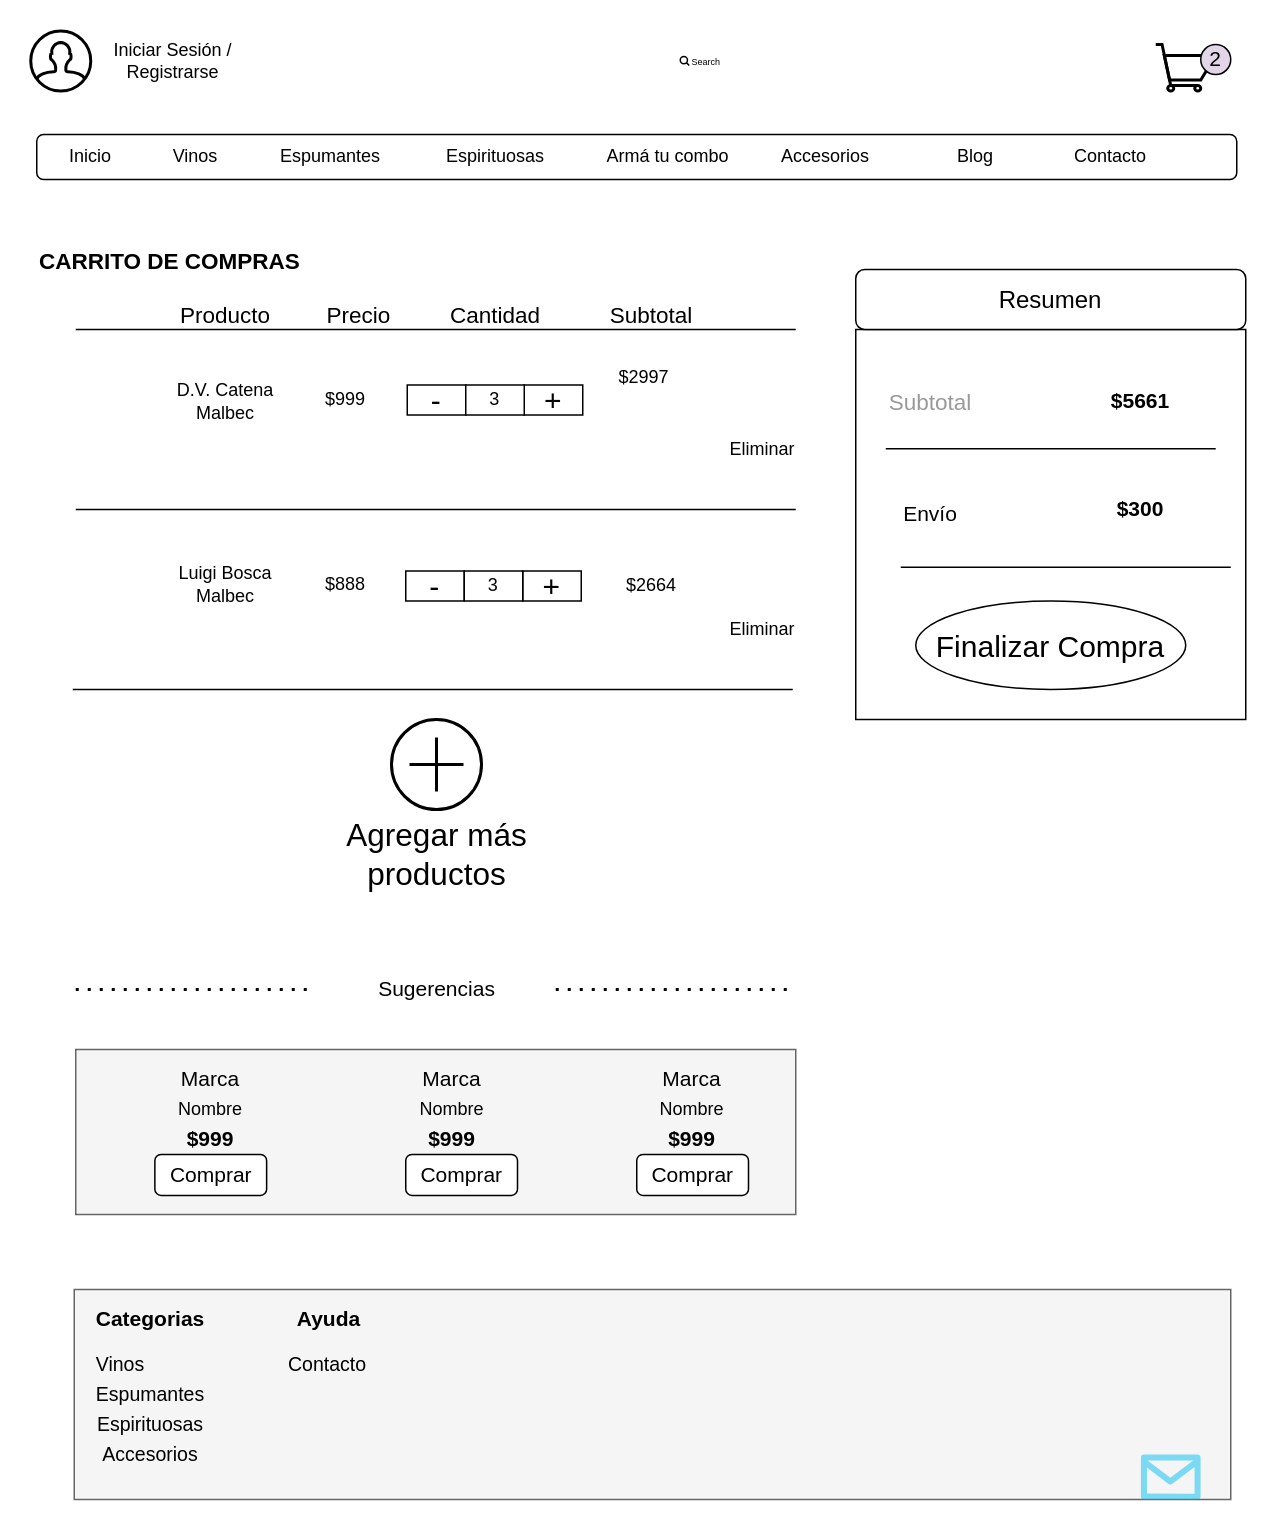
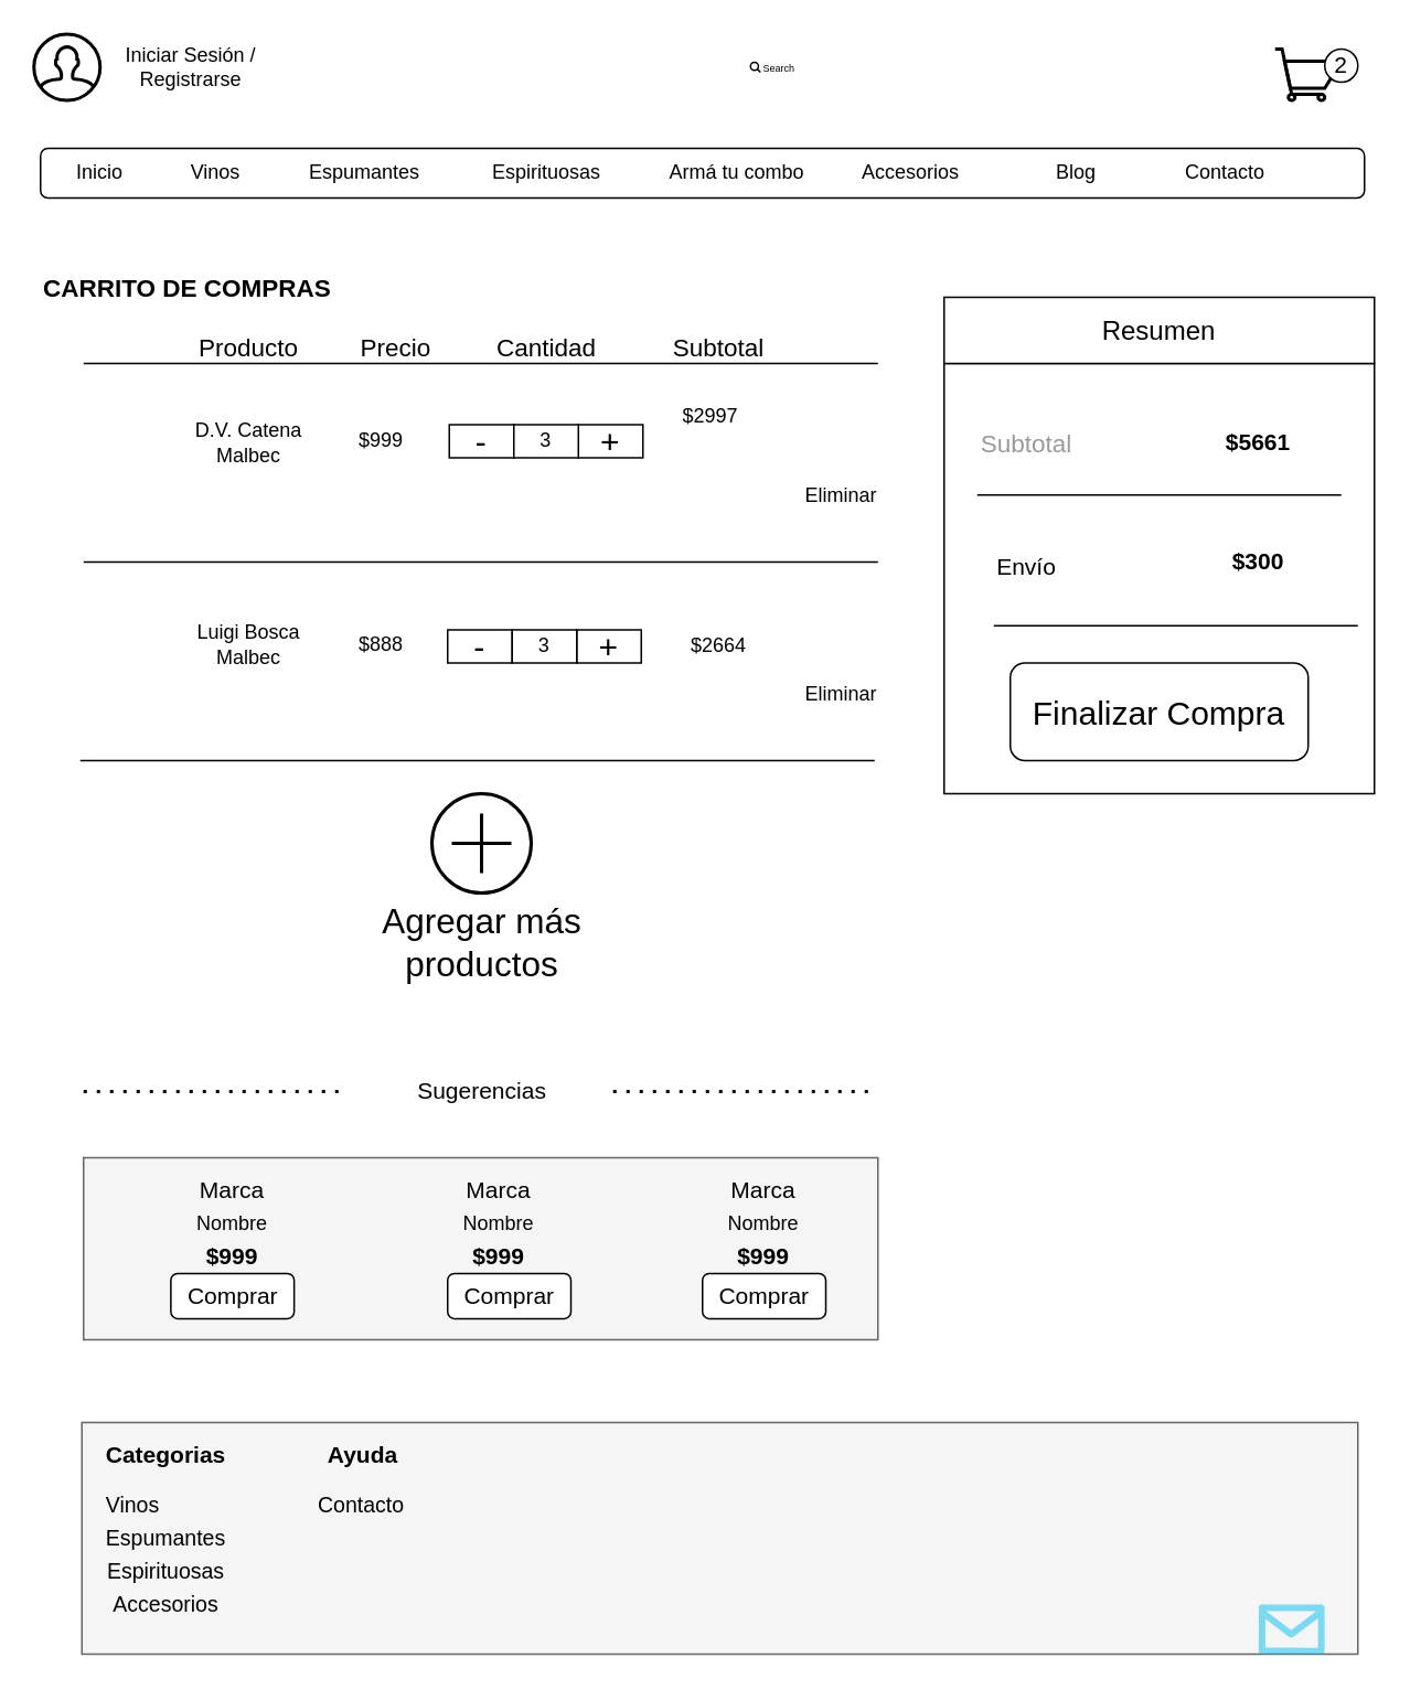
- <mxCell id="49" value="2" style="ellipse;whiteSpace=wrap;html=1;aspect=fixed;rounded=0;sketch=0;fontSize=14;fillColor=#e1d5e7;" vertex="1" parent="1"><mxGeometry x="800" y="29" width="20" height="20" as="geometry" /></mxCell>
+ <mxCell id="49" value="2" style="ellipse;whiteSpace=wrap;html=1;aspect=fixed;rounded=0;sketch=0;fontSize=14;" vertex="1" parent="1"><mxGeometry x="800" y="29" width="20" height="20" as="geometry" /></mxCell>
- <mxCell id="48" value="Resumen" style="whiteSpace=wrap;html=1;sketch=0;fontSize=16;rounded=1;" vertex="1" parent="1"><mxGeometry x="570" y="179" width="260" height="40" as="geometry" /></mxCell>
+ <mxCell id="48" value="Resumen" style="rounded=0;whiteSpace=wrap;html=1;sketch=0;fontSize=16;" vertex="1" parent="1"><mxGeometry x="570" y="179" width="260" height="40" as="geometry" /></mxCell>
- <mxCell id="54" value="&lt;span style=&quot;font-size: 20px&quot;&gt;Finalizar Compra&lt;/span&gt;" style="ellipse;whiteSpace=wrap;html=1;sketch=0;fontSize=14;" vertex="1" parent="1"><mxGeometry x="610" y="400" width="180" height="59" as="geometry" /></mxCell>
+ <mxCell id="54" value="&lt;span style=&quot;font-size: 20px&quot;&gt;Finalizar Compra&lt;/span&gt;" style="rounded=1;whiteSpace=wrap;html=1;sketch=0;fontSize=14;" vertex="1" parent="1"><mxGeometry x="610" y="400" width="180" height="59" as="geometry" /></mxCell>
